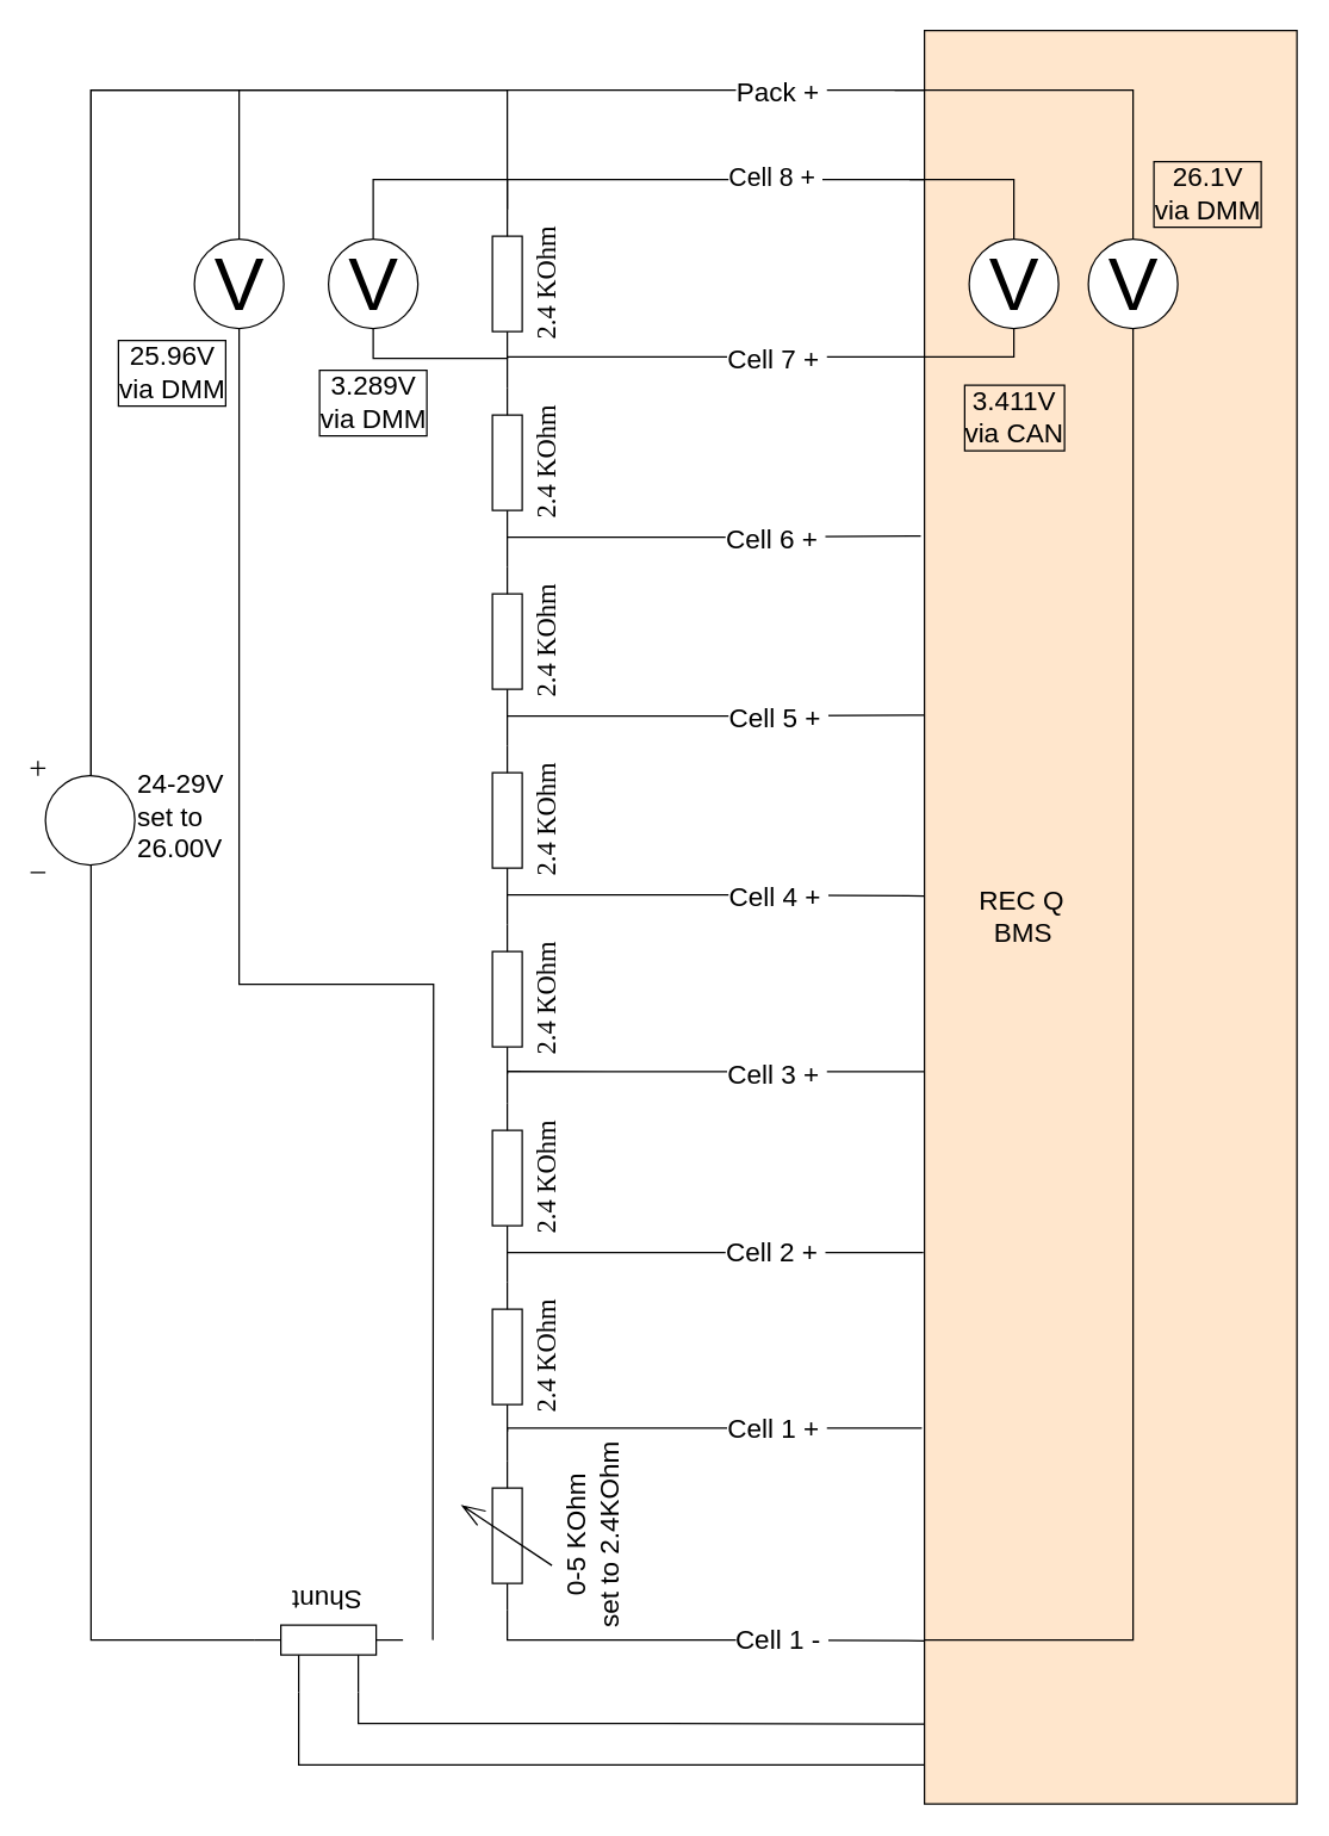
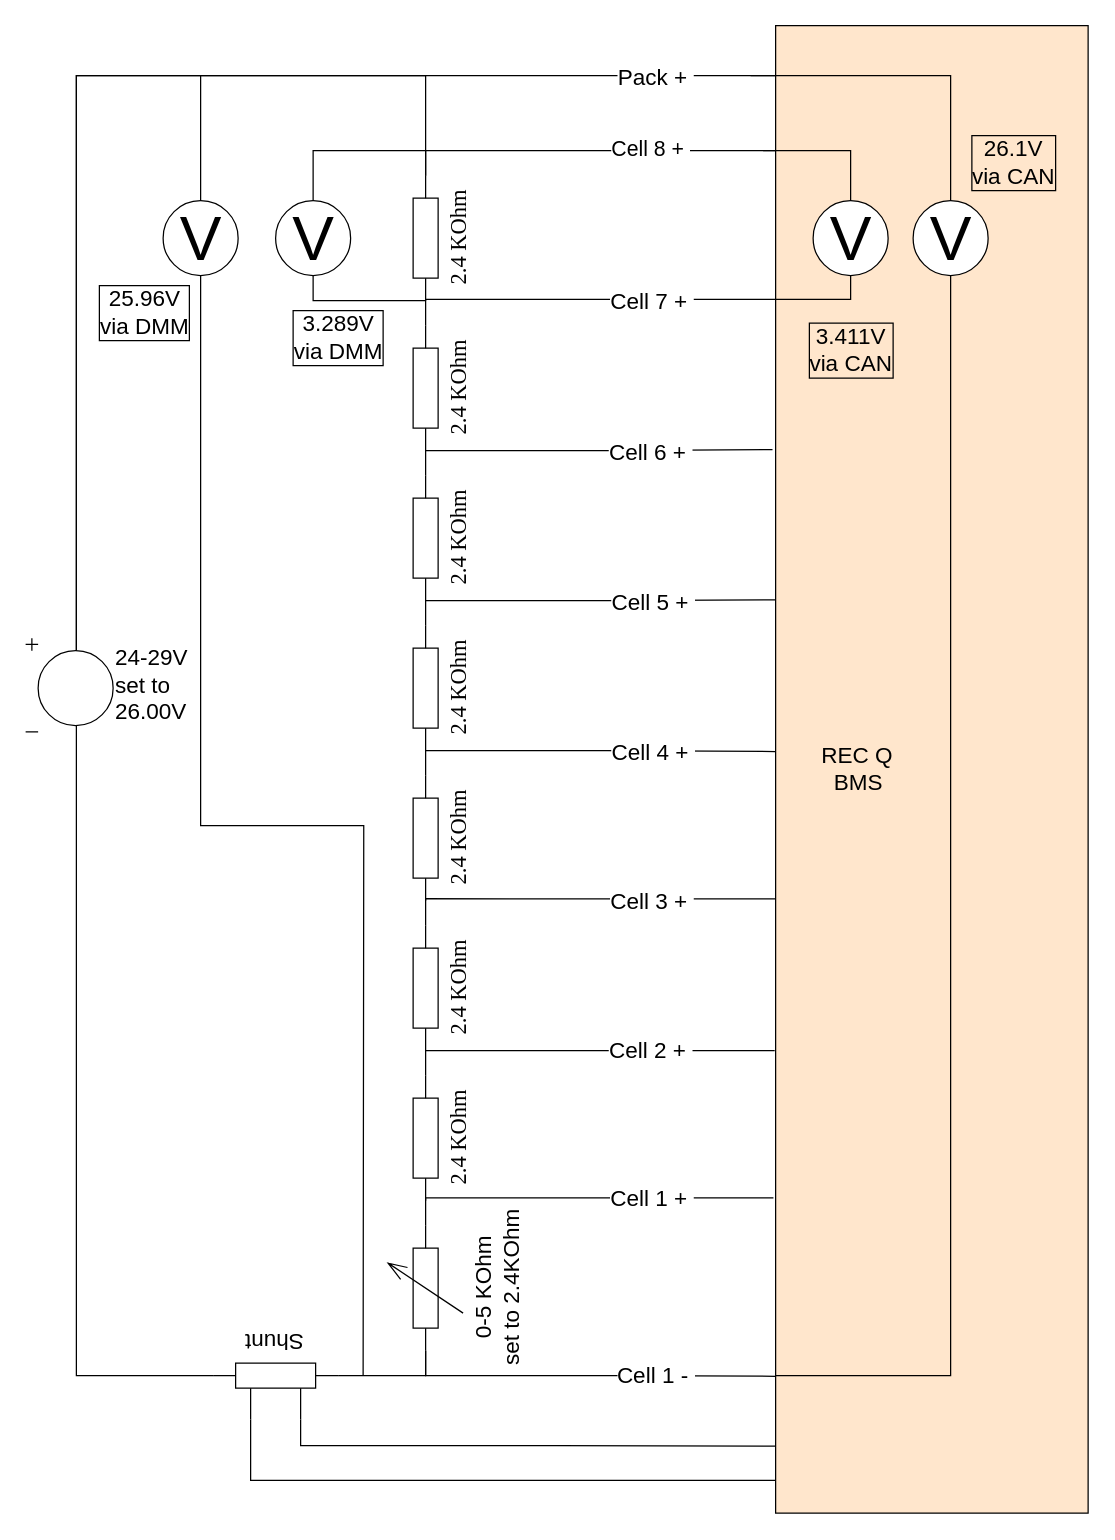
- <mxCell id="52" value="&lt;font style=&quot;font-size: 18px&quot;&gt;26.1V&lt;br&gt;via DMM&lt;/font&gt;" style="text;html=1;align=center;verticalAlign=middle;resizable=0;points=[];autosize=1;labelBorderColor=#000000;" parent="1" vertex="1"><mxGeometry x="770" y="110" width="80" height="40" as="geometry" /></mxCell>
+ <mxCell id="52" value="&lt;font style=&quot;font-size: 18px&quot;&gt;26.1V&lt;br&gt;via CAN&lt;/font&gt;" style="text;html=1;align=center;verticalAlign=middle;resizable=0;points=[];autosize=1;labelBorderColor=#000000;" parent="1" vertex="1"><mxGeometry x="770" y="110" width="80" height="40" as="geometry" /></mxCell>
- <mxCell id="49" value="&lt;font style=&quot;font-size: 18px&quot;&gt;3.289V&lt;br&gt;via DMM&lt;/font&gt;" style="text;html=1;align=center;verticalAlign=middle;resizable=0;points=[];autosize=1;labelBorderColor=#000000;" parent="1" vertex="1"><mxGeometry x="205" y="250" width="90" height="40" as="geometry" /></mxCell>
+ <mxCell id="49" value="&lt;font style=&quot;font-size: 18px&quot;&gt;3.289V&lt;br&gt;via DMM&lt;/font&gt;" style="text;html=1;align=center;verticalAlign=middle;resizable=0;points=[];autosize=1;labelBorderColor=#000000;" parent="1" vertex="1"><mxGeometry x="225" y="250" width="90" height="40" as="geometry" /></mxCell>
+ <mxCell id="26" style="edgeStyle=orthogonalEdgeStyle;rounded=0;orthogonalLoop=1;jettySize=auto;html=1;exitX=0;exitY=0.5;exitDx=0;exitDy=0;exitPerimeter=0;entryX=0;entryY=0.78;entryDx=0;entryDy=0;entryPerimeter=0;endArrow=none;endFill=0;" parent="1" source="29" target="35" edge="1"><mxGeometry relative="1" as="geometry" /></mxCell>
